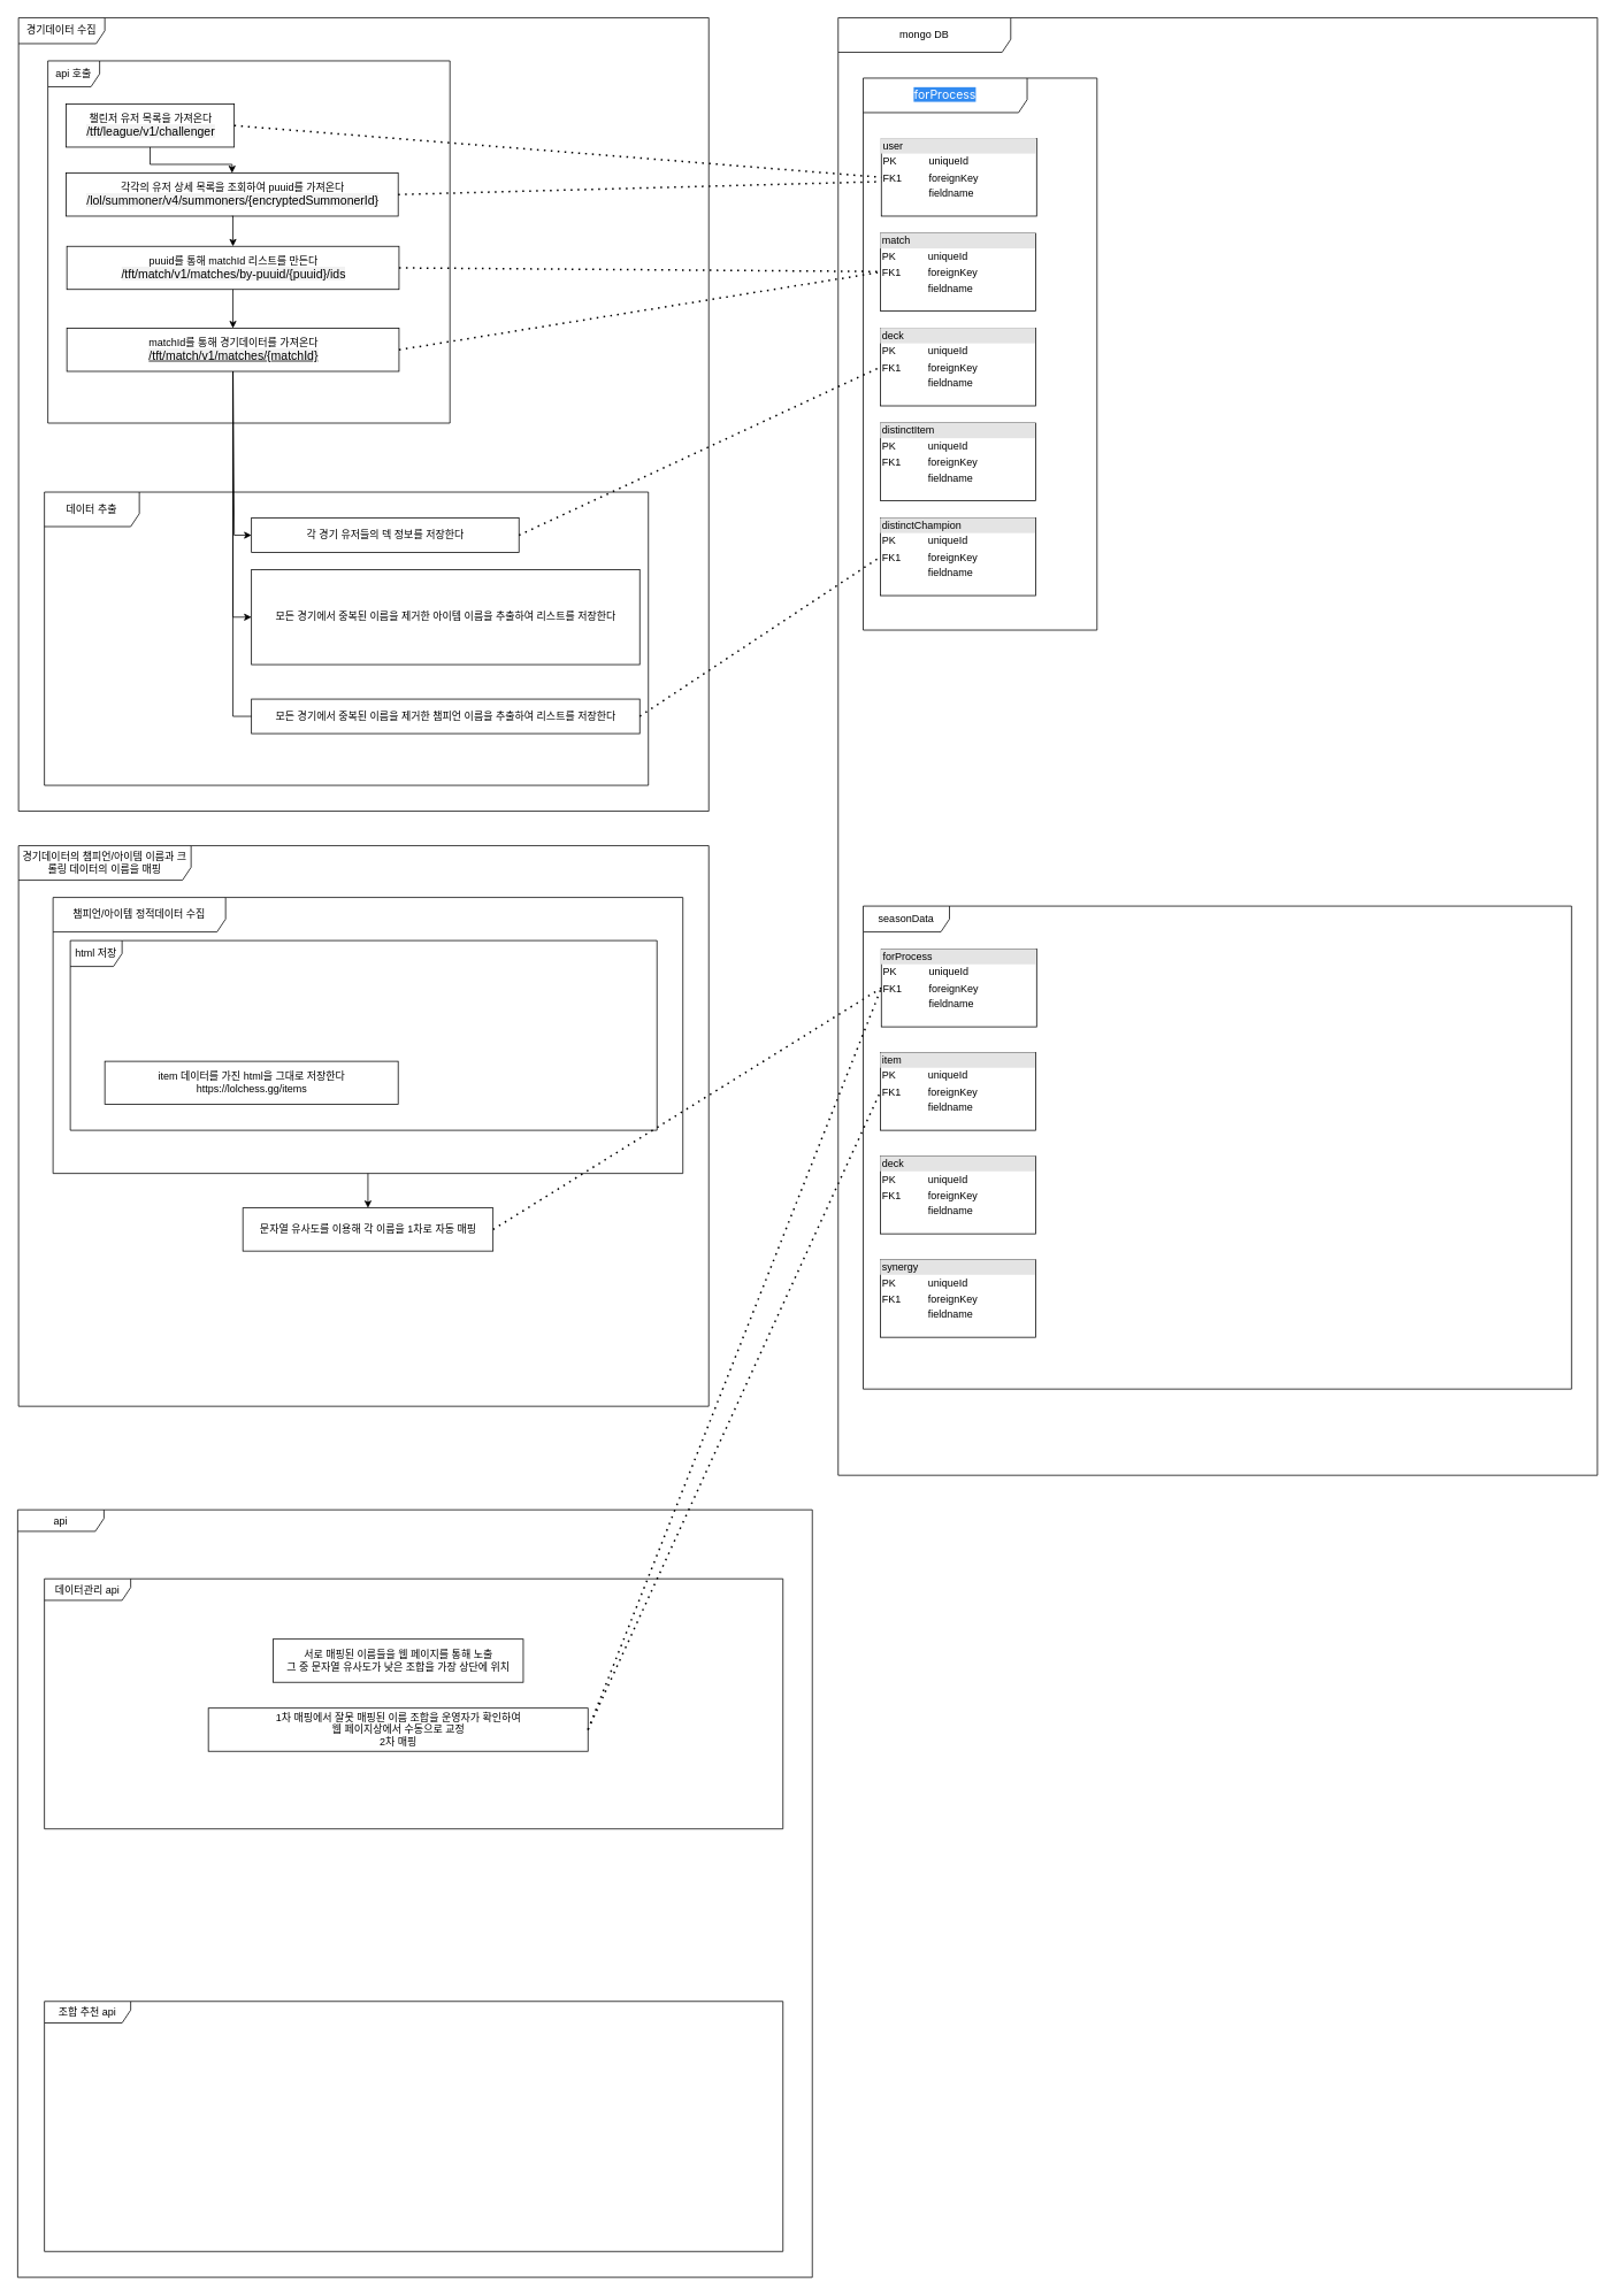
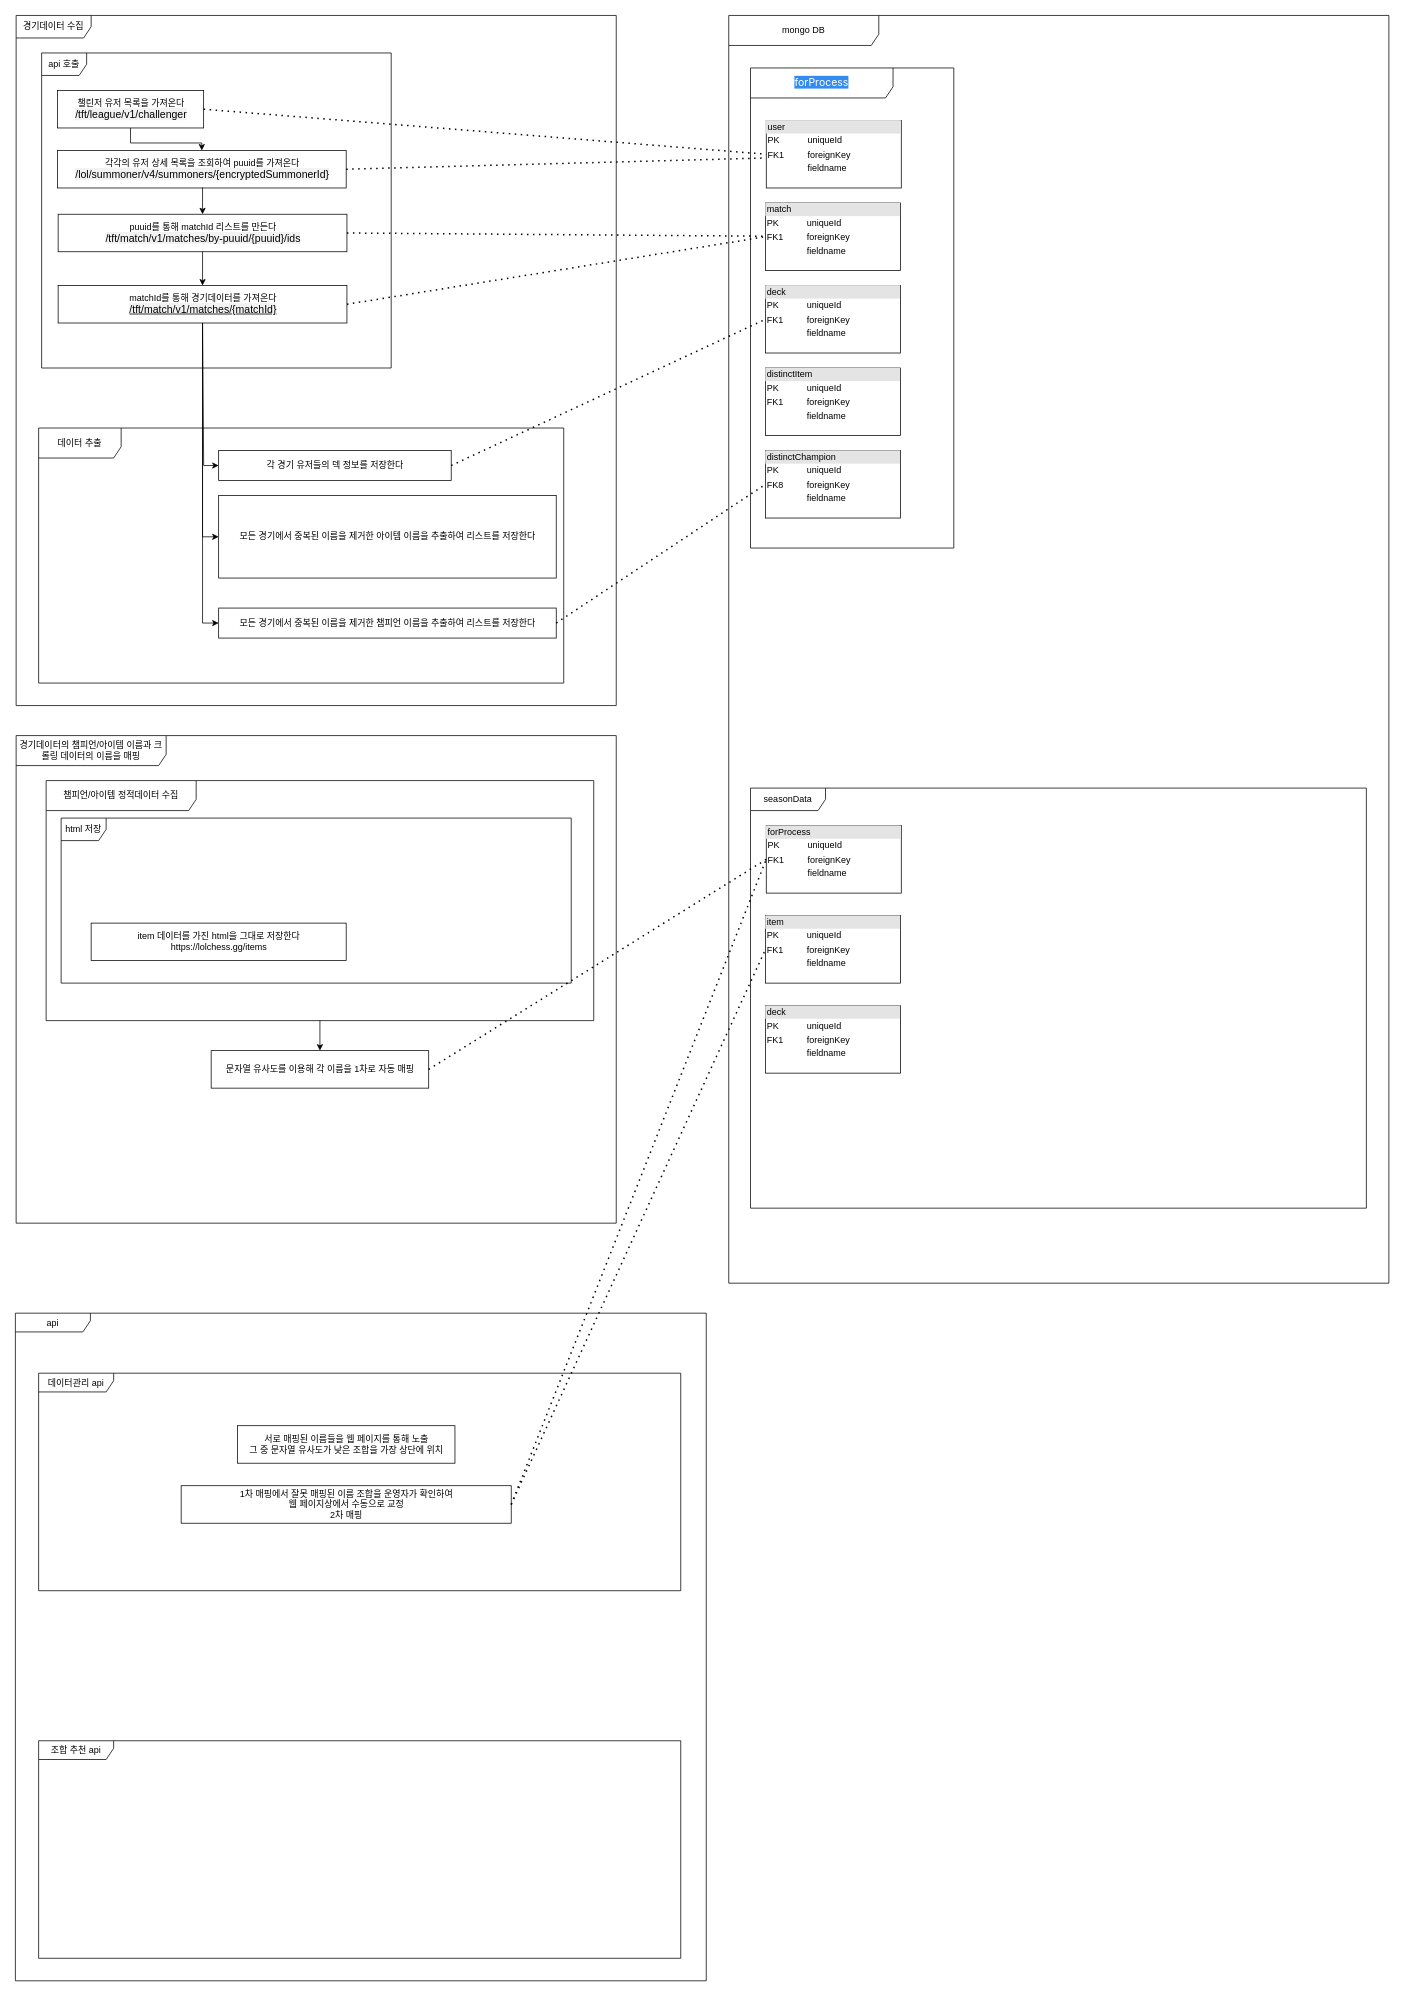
- <mxCell id="33" value="&lt;div style=&quot;box-sizing:border-box;width:100%;background:#e4e4e4;padding:2px;&quot;&gt;distinctChampion&lt;/div&gt;&lt;table style=&quot;width:100%;font-size:1em;&quot; cellpadding=&quot;2&quot; cellspacing=&quot;0&quot;&gt;&lt;tbody&gt;&lt;tr&gt;&lt;td&gt;PK&lt;/td&gt;&lt;td&gt;uniqueId&lt;/td&gt;&lt;/tr&gt;&lt;tr&gt;&lt;td&gt;FK1&lt;/td&gt;&lt;td&gt;foreignKey&lt;/td&gt;&lt;/tr&gt;&lt;tr&gt;&lt;td&gt;&lt;/td&gt;&lt;td&gt;fieldname&lt;/td&gt;&lt;/tr&gt;&lt;/tbody&gt;&lt;/table&gt;" style="verticalAlign=top;align=left;overflow=fill;html=1;fillColor=none;" parent="1" vertex="1"><mxGeometry x="1020" y="600" width="180" height="90" as="geometry" /></mxCell>
+ <mxCell id="33" value="&lt;div style=&quot;box-sizing:border-box;width:100%;background:#e4e4e4;padding:2px;&quot;&gt;distinctChampion&lt;/div&gt;&lt;table style=&quot;width:100%;font-size:1em;&quot; cellpadding=&quot;2&quot; cellspacing=&quot;0&quot;&gt;&lt;tbody&gt;&lt;tr&gt;&lt;td&gt;PK&lt;/td&gt;&lt;td&gt;uniqueId&lt;/td&gt;&lt;/tr&gt;&lt;tr&gt;&lt;td&gt;FK8&lt;/td&gt;&lt;td&gt;foreignKey&lt;/td&gt;&lt;/tr&gt;&lt;tr&gt;&lt;td&gt;&lt;/td&gt;&lt;td&gt;fieldname&lt;/td&gt;&lt;/tr&gt;&lt;/tbody&gt;&lt;/table&gt;" style="verticalAlign=top;align=left;overflow=fill;html=1;fillColor=none;" parent="1" vertex="1"><mxGeometry x="1020" y="600" width="180" height="90" as="geometry" /></mxCell>
- <mxCell id="27" style="edgeStyle=orthogonalEdgeStyle;rounded=0;orthogonalLoop=1;jettySize=auto;html=1;exitX=0.5;exitY=1;exitDx=0;exitDy=0;entryX=0;entryY=0.5;entryDx=0;entryDy=0;endArrow=none;" parent="1" source="29" target="31" edge="1"><mxGeometry relative="1" as="geometry" /></mxCell>
+ <mxCell id="27" style="edgeStyle=orthogonalEdgeStyle;rounded=0;orthogonalLoop=1;jettySize=auto;html=1;exitX=0.5;exitY=1;exitDx=0;exitDy=0;entryX=0;entryY=0.5;entryDx=0;entryDy=0;" parent="1" source="29" target="31" edge="1"><mxGeometry relative="1" as="geometry" /></mxCell>
- <mxCell id="17" value="&lt;div style=&quot;box-sizing:border-box;width:100%;background:#e4e4e4;padding:2px;&quot;&gt;synergy&lt;/div&gt;&lt;table style=&quot;width:100%;font-size:1em;&quot; cellpadding=&quot;2&quot; cellspacing=&quot;0&quot;&gt;&lt;tbody&gt;&lt;tr&gt;&lt;td&gt;PK&lt;/td&gt;&lt;td&gt;uniqueId&lt;/td&gt;&lt;/tr&gt;&lt;tr&gt;&lt;td&gt;FK1&lt;/td&gt;&lt;td&gt;foreignKey&lt;/td&gt;&lt;/tr&gt;&lt;tr&gt;&lt;td&gt;&lt;/td&gt;&lt;td&gt;fieldname&lt;/td&gt;&lt;/tr&gt;&lt;/tbody&gt;&lt;/table&gt;" style="verticalAlign=top;align=left;overflow=fill;html=1;" parent="1" vertex="1"><mxGeometry x="1020" y="1460" width="180" height="90" as="geometry" /></mxCell>
